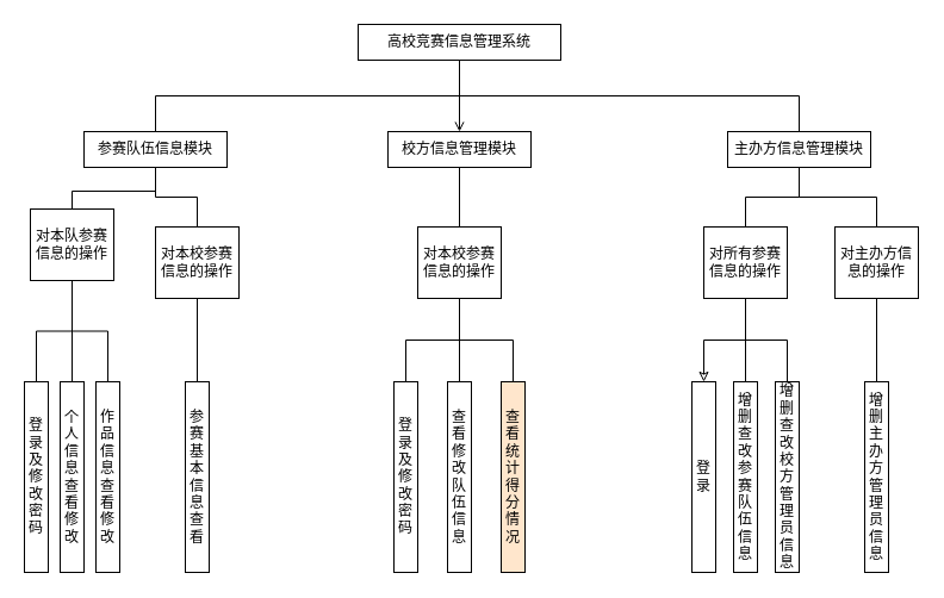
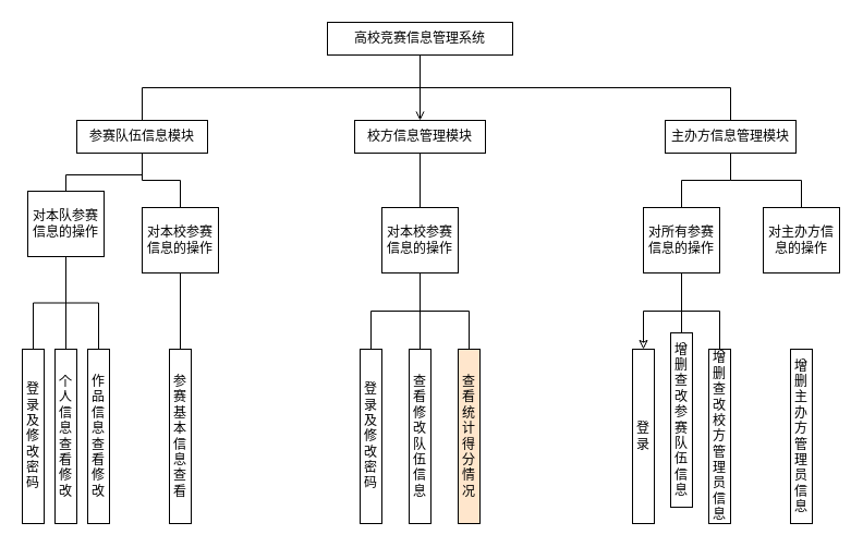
- <mxCell id="36" style="edgeStyle=orthogonalEdgeStyle;rounded=0;orthogonalLoop=1;jettySize=auto;html=1;exitX=0.5;exitY=1;exitDx=0;exitDy=0;endArrow=none;endFill=0;" edge="1" parent="1" source="37" target="40"><mxGeometry relative="1" as="geometry" /></mxCell>
- <mxCell id="38" value="增删查改参赛队伍信息" style="rounded=0;whiteSpace=wrap;html=1;" vertex="1" parent="1"><mxGeometry x="615" y="320" width="20" height="160" as="geometry" /></mxCell>
+ <mxCell id="38" value="增删查改参赛队伍信息" style="rounded=0;whiteSpace=wrap;html=1;" vertex="1" parent="1"><mxGeometry x="615" y="305" width="20" height="160" as="geometry" /></mxCell>
